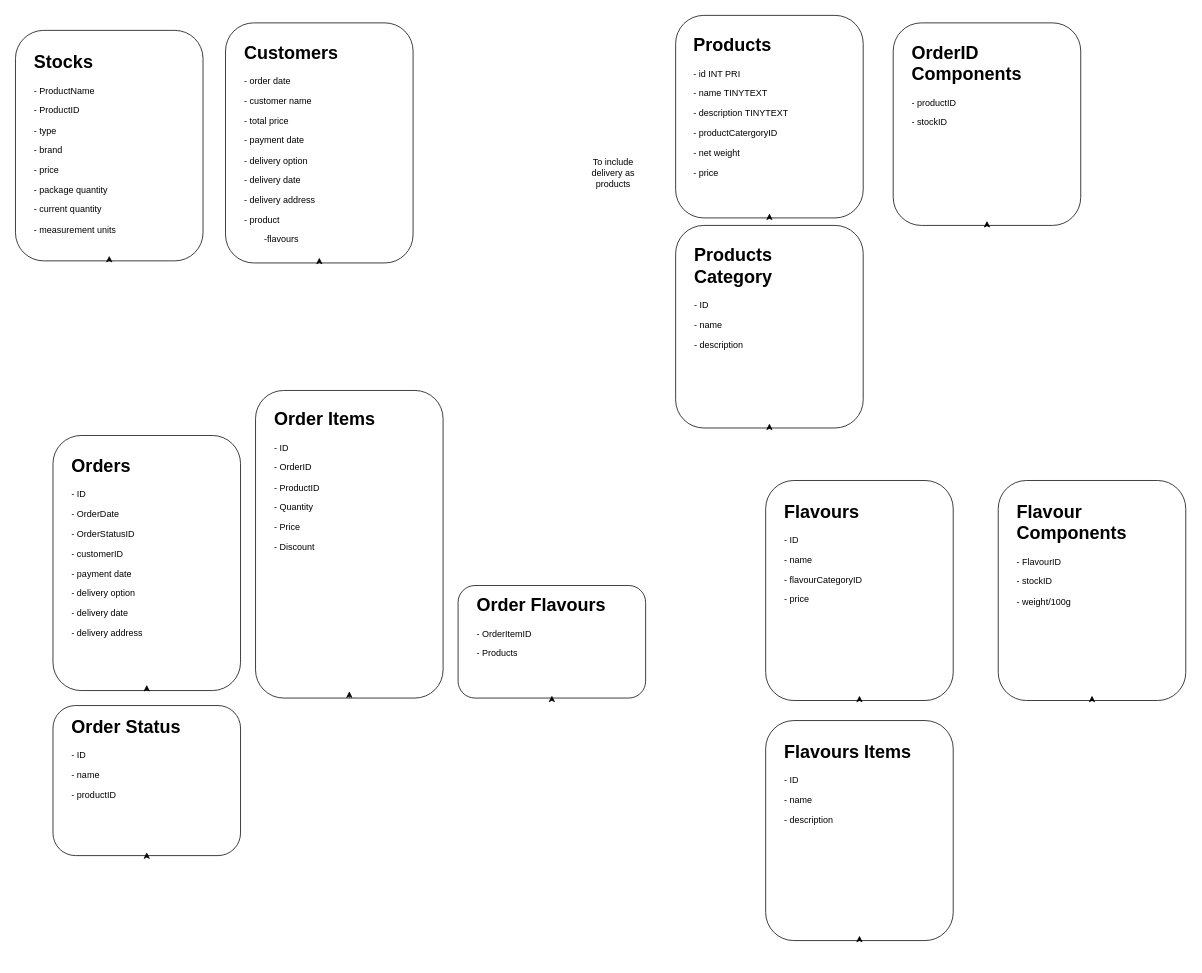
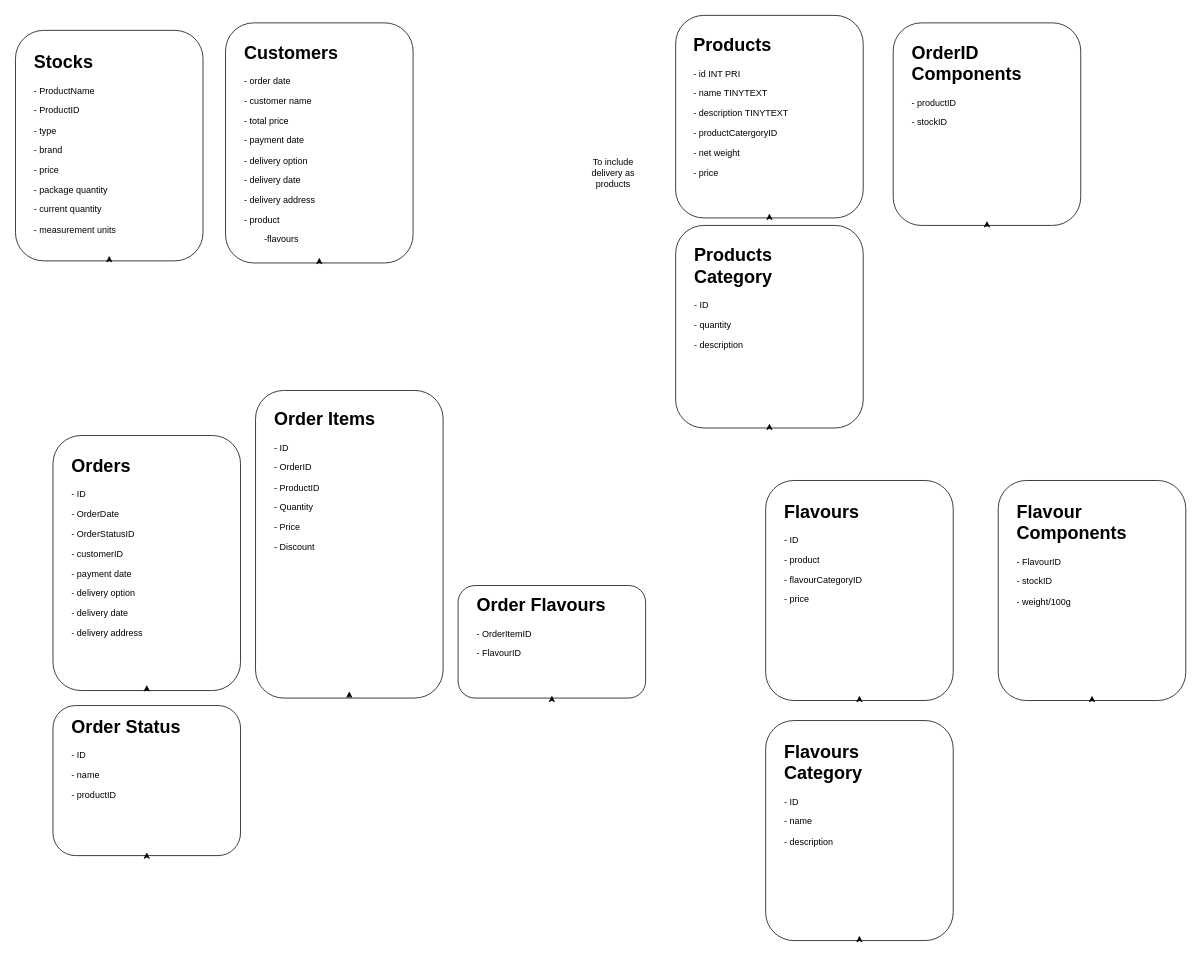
- <mxCell id="41" value="&lt;h1&gt;Products Category&lt;/h1&gt;&lt;p&gt;- ID&lt;/p&gt;&lt;p&gt;- name&lt;/p&gt;&lt;p&gt;- description&lt;/p&gt;" style="text;html=1;strokeColor=none;fillColor=none;spacing=5;spacingTop=-20;whiteSpace=wrap;overflow=hidden;rounded=0;" parent="38" vertex="1"><mxGeometry x="20" y="20" width="210" height="270" as="geometry" /></mxCell>
+ <mxCell id="41" value="&lt;h1&gt;Products Category&lt;/h1&gt;&lt;p&gt;- ID&lt;/p&gt;&lt;p&gt;- quantity&lt;/p&gt;&lt;p&gt;- description&lt;/p&gt;" style="text;html=1;strokeColor=none;fillColor=none;spacing=5;spacingTop=-20;whiteSpace=wrap;overflow=hidden;rounded=0;" parent="38" vertex="1"><mxGeometry x="20" y="20" width="210" height="270" as="geometry" /></mxCell>
- <mxCell id="9" value="&lt;h1&gt;Flavours&lt;/h1&gt;&lt;p&gt;- ID&lt;/p&gt;&lt;p&gt;- name&lt;/p&gt;&lt;p&gt;- flavourCategoryID&lt;/p&gt;&lt;p&gt;- price&lt;/p&gt;" style="text;html=1;strokeColor=none;fillColor=none;spacing=5;spacingTop=-20;whiteSpace=wrap;overflow=hidden;rounded=0;" parent="6" vertex="1"><mxGeometry x="20" y="21.724" width="210" height="293.276" as="geometry" /></mxCell>
+ <mxCell id="9" value="&lt;h1&gt;Flavours&lt;/h1&gt;&lt;p&gt;- ID&lt;/p&gt;&lt;p&gt;- product&lt;/p&gt;&lt;p&gt;- flavourCategoryID&lt;/p&gt;&lt;p&gt;- price&lt;/p&gt;" style="text;html=1;strokeColor=none;fillColor=none;spacing=5;spacingTop=-20;whiteSpace=wrap;overflow=hidden;rounded=0;" parent="6" vertex="1"><mxGeometry x="20" y="21.724" width="210" height="293.276" as="geometry" /></mxCell>
- <mxCell id="17" value="&lt;h1&gt;Order Flavours&lt;/h1&gt;&lt;p&gt;- OrderItemID&lt;/p&gt;&lt;p&gt;- Products&lt;/p&gt;" style="text;html=1;strokeColor=none;fillColor=none;spacing=5;spacingTop=-20;whiteSpace=wrap;overflow=hidden;rounded=0;" parent="14" vertex="1"><mxGeometry x="20" y="7.12" width="210" height="139.222" as="geometry" /></mxCell>
+ <mxCell id="17" value="&lt;h1&gt;Order Flavours&lt;/h1&gt;&lt;p&gt;- OrderItemID&lt;/p&gt;&lt;p&gt;- FlavourID&lt;/p&gt;" style="text;html=1;strokeColor=none;fillColor=none;spacing=5;spacingTop=-20;whiteSpace=wrap;overflow=hidden;rounded=0;" parent="14" vertex="1"><mxGeometry x="20" y="7.12" width="210" height="139.222" as="geometry" /></mxCell>
- <mxCell id="37" value="&lt;h1&gt;Flavours Items&lt;/h1&gt;&lt;p&gt;- ID&amp;nbsp;&lt;/p&gt;&lt;p&gt;- name&lt;/p&gt;&lt;p&gt;- description&lt;/p&gt;" style="text;html=1;strokeColor=none;fillColor=none;spacing=5;spacingTop=-20;whiteSpace=wrap;overflow=hidden;rounded=0;" parent="34" vertex="1"><mxGeometry x="20" y="21.724" width="210" height="293.276" as="geometry" /></mxCell>
+ <mxCell id="37" value="&lt;h1&gt;Flavours Category&lt;/h1&gt;&lt;p&gt;- ID&amp;nbsp;&lt;/p&gt;&lt;p&gt;- name&lt;/p&gt;&lt;p&gt;- description&lt;/p&gt;" style="text;html=1;strokeColor=none;fillColor=none;spacing=5;spacingTop=-20;whiteSpace=wrap;overflow=hidden;rounded=0;" parent="34" vertex="1"><mxGeometry x="20" y="21.724" width="210" height="293.276" as="geometry" /></mxCell>
